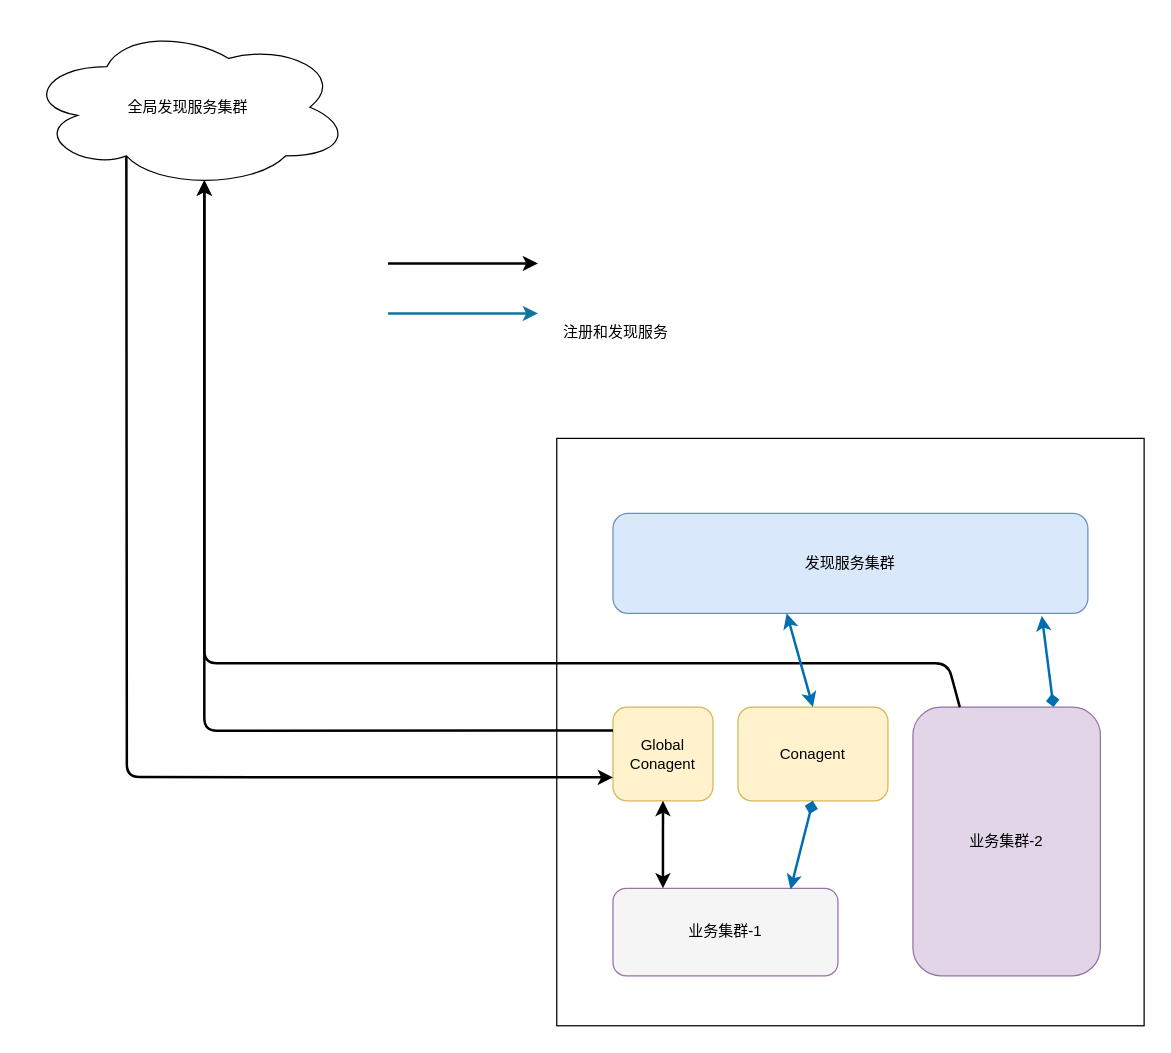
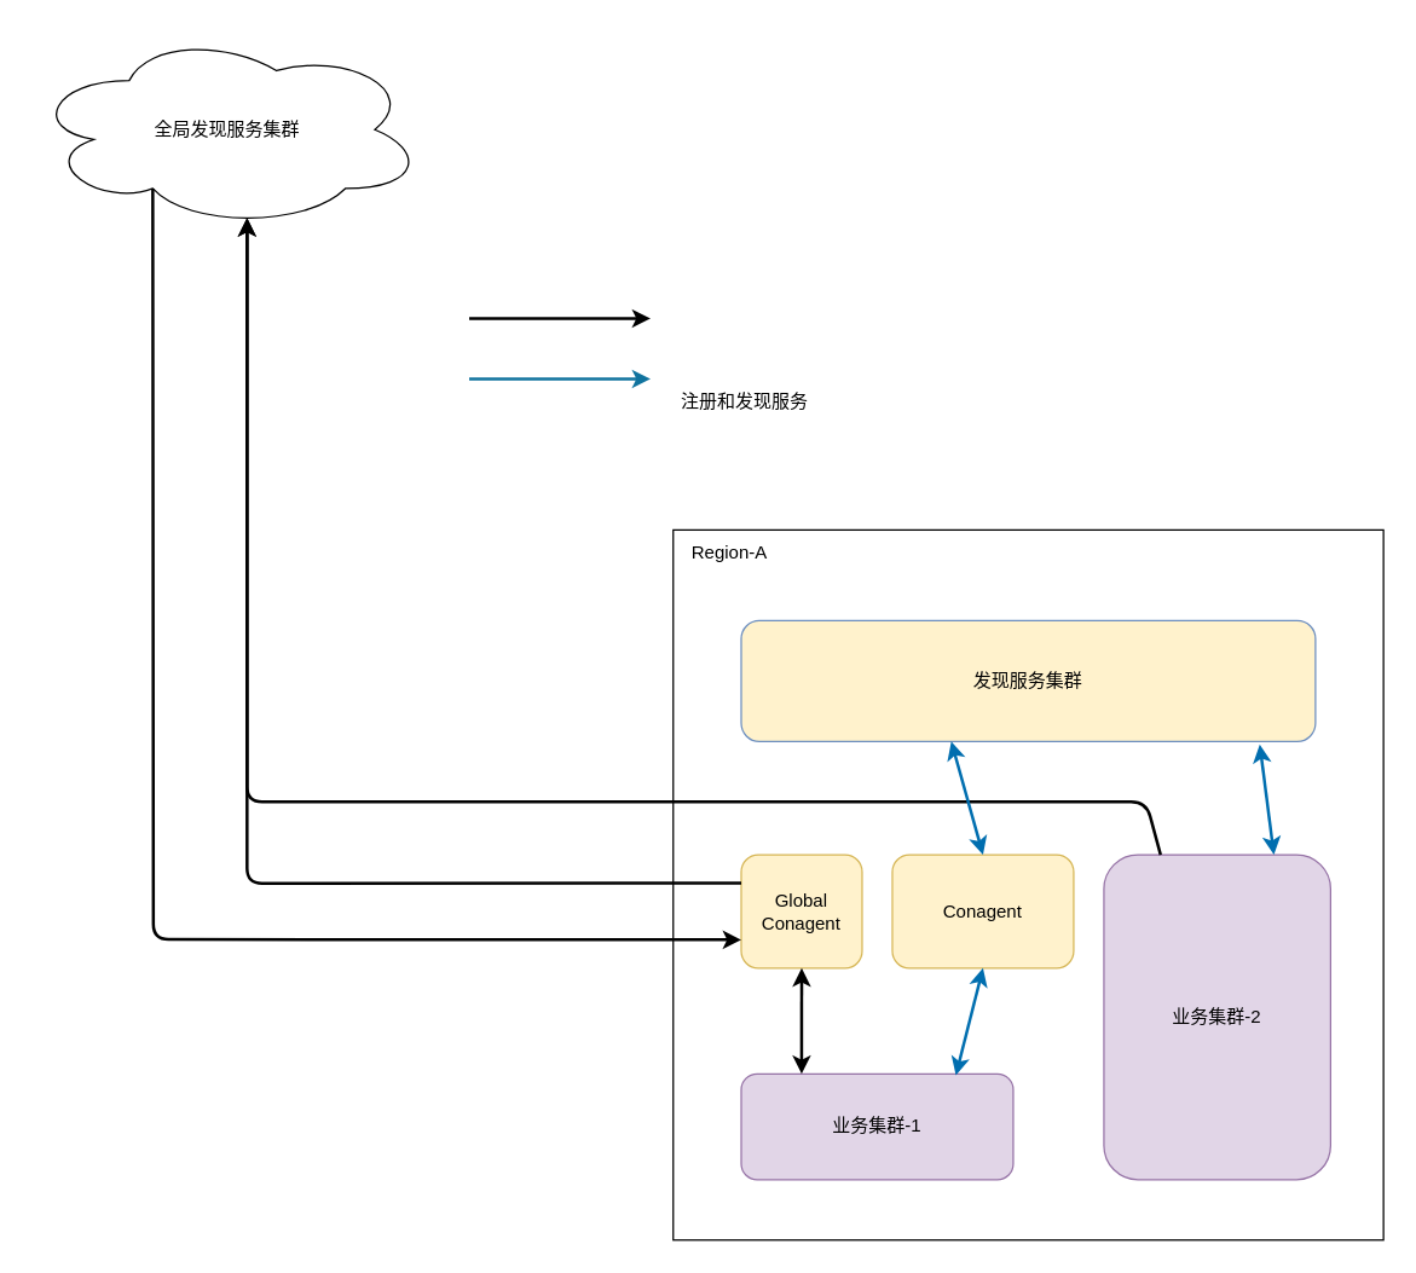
+ <mxCell id="7" value="Region-A" style="text;html=1;strokeColor=none;fillColor=none;align=center;verticalAlign=middle;whiteSpace=wrap;rounded=0;" vertex="1" parent="1"><mxGeometry x="445" y="350" width="75" height="30" as="geometry" /></mxCell>
- <mxCell id="3" value="发现服务集群" style="rounded=1;whiteSpace=wrap;html=1;fillColor=#dae8fc;strokeColor=#6c8ebf;" vertex="1" parent="1"><mxGeometry x="490" y="410" width="380" height="80" as="geometry" /></mxCell>
+ <mxCell id="3" value="发现服务集群" style="rounded=1;whiteSpace=wrap;html=1;fillColor=#fff2cc;strokeColor=#6c8ebf;" vertex="1" parent="1"><mxGeometry x="490" y="410" width="380" height="80" as="geometry" /></mxCell>
- <mxCell id="22" value="" style="endArrow=diamond;startArrow=classic;html=1;strokeWidth=2;entryX=0.75;entryY=0;entryDx=0;entryDy=0;exitX=0.903;exitY=1.025;exitDx=0;exitDy=0;exitPerimeter=0;fillColor=#1ba1e2;strokeColor=#006EAF;" edge="1" parent="1" source="3" target="6"><mxGeometry width="50" height="50" relative="1" as="geometry"><mxPoint x="940" y="490" as="sourcePoint" /><mxPoint x="990" y="440" as="targetPoint" /></mxGeometry></mxCell>
+ <mxCell id="22" value="" style="endArrow=classic;startArrow=classic;html=1;strokeWidth=2;entryX=0.75;entryY=0;entryDx=0;entryDy=0;exitX=0.903;exitY=1.025;exitDx=0;exitDy=0;exitPerimeter=0;fillColor=#1ba1e2;strokeColor=#006EAF;" edge="1" parent="1" source="3" target="6"><mxGeometry width="50" height="50" relative="1" as="geometry"><mxPoint x="940" y="490" as="sourcePoint" /><mxPoint x="990" y="440" as="targetPoint" /></mxGeometry></mxCell>
- <mxCell id="16" value="" style="endArrow=diamond;startArrow=classic;html=1;strokeWidth=2;entryX=0.5;entryY=1;entryDx=0;entryDy=0;exitX=0.789;exitY=0.014;exitDx=0;exitDy=0;exitPerimeter=0;fillColor=#1ba1e2;strokeColor=#006EAF;" edge="1" parent="1" source="5" target="4"><mxGeometry width="50" height="50" relative="1" as="geometry"><mxPoint x="630" y="706" as="sourcePoint" /><mxPoint x="670" y="640" as="targetPoint" /></mxGeometry></mxCell>
+ <mxCell id="16" value="" style="endArrow=classic;startArrow=classic;html=1;strokeWidth=2;entryX=0.5;entryY=1;entryDx=0;entryDy=0;exitX=0.789;exitY=0.014;exitDx=0;exitDy=0;exitPerimeter=0;fillColor=#1ba1e2;strokeColor=#006EAF;" edge="1" parent="1" source="5" target="4"><mxGeometry width="50" height="50" relative="1" as="geometry"><mxPoint x="630" y="706" as="sourcePoint" /><mxPoint x="670" y="640" as="targetPoint" /></mxGeometry></mxCell>
- <mxCell id="5" value="业务集群-1" style="rounded=1;whiteSpace=wrap;html=1;fillColor=#f5f5f5;strokeColor=#9673a6;" vertex="1" parent="1"><mxGeometry x="490" y="710" width="180" height="70" as="geometry" /></mxCell>
+ <mxCell id="5" value="业务集群-1" style="rounded=1;whiteSpace=wrap;html=1;fillColor=#e1d5e7;strokeColor=#9673a6;" vertex="1" parent="1"><mxGeometry x="490" y="710" width="180" height="70" as="geometry" /></mxCell>
